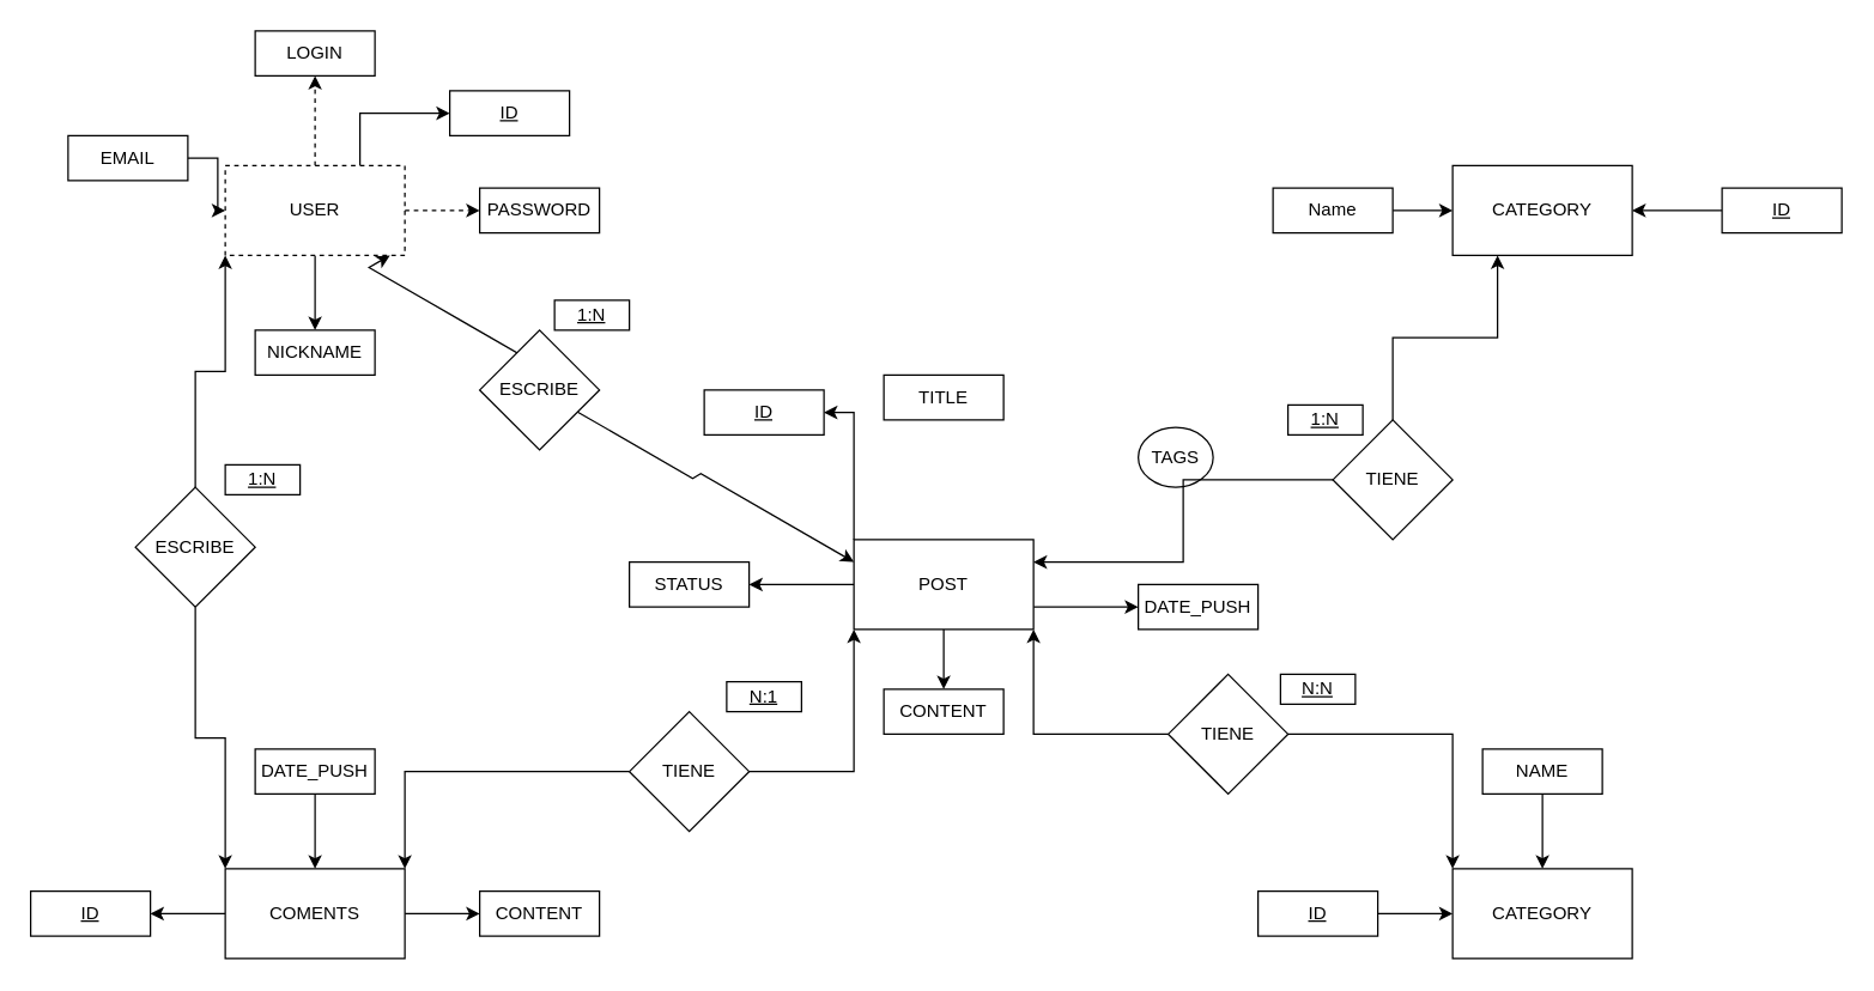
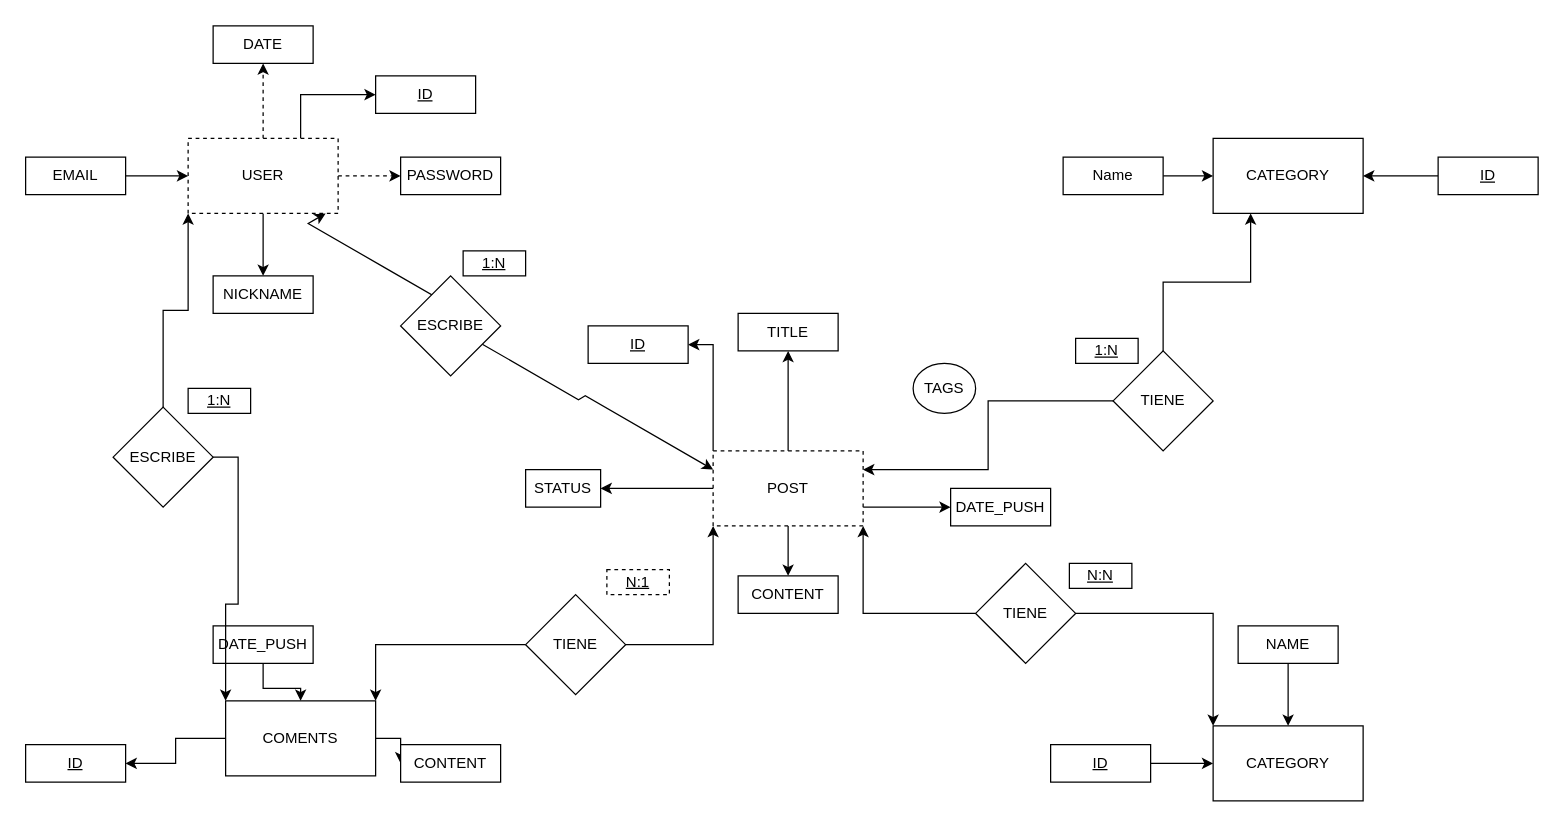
- <mxCell id="23" value="LOGIN" style="whiteSpace=wrap;html=1;" parent="1" vertex="1"><mxGeometry x="170" y="20" width="80" height="30" as="geometry" /></mxCell>
+ <mxCell id="23" value="DATE" style="whiteSpace=wrap;html=1;" parent="1" vertex="1"><mxGeometry x="170" y="20" width="80" height="30" as="geometry" /></mxCell>
- <mxCell id="27" value="EMAIL" style="whiteSpace=wrap;html=1;" parent="1" vertex="1"><mxGeometry x="45" y="90" width="80" height="30" as="geometry" /></mxCell>
+ <mxCell id="27" value="EMAIL" style="whiteSpace=wrap;html=1;" parent="1" vertex="1"><mxGeometry x="20" y="125" width="80" height="30" as="geometry" /></mxCell>
- <mxCell id="21" value="TAGS" style="ellipse;whiteSpace=wrap;html=1;" parent="1" vertex="1"><mxGeometry x="760" y="285" width="50" height="40" as="geometry" /></mxCell>
+ <mxCell id="21" value="TAGS" style="ellipse;whiteSpace=wrap;html=1;" parent="1" vertex="1"><mxGeometry x="730" y="290" width="50" height="40" as="geometry" /></mxCell>
+ <mxCell id="3" style="edgeStyle=orthogonalEdgeStyle;rounded=0;orthogonalLoop=1;jettySize=auto;html=1;" parent="1" source="7" target="17" edge="1"><mxGeometry relative="1" as="geometry" /></mxCell>
- <mxCell id="20" value="STATUS" style="whiteSpace=wrap;html=1;" parent="1" vertex="1"><mxGeometry x="420" y="375" width="80" height="30" as="geometry" /></mxCell>
+ <mxCell id="20" value="STATUS" style="whiteSpace=wrap;html=1;" parent="1" vertex="1"><mxGeometry x="420" y="375" width="60" height="30" as="geometry" /></mxCell>
- <mxCell id="7" value="POST" style="whiteSpace=wrap;html=1;" parent="1" vertex="1"><mxGeometry x="570" y="360" width="120" height="60" as="geometry" /></mxCell>
+ <mxCell id="7" value="POST" style="whiteSpace=wrap;html=1;dashed=1;" parent="1" vertex="1"><mxGeometry x="570" y="360" width="120" height="60" as="geometry" /></mxCell>
- <mxCell id="61" value="N:1" style="whiteSpace=wrap;html=1;fontStyle=4" parent="1" vertex="1"><mxGeometry x="485" y="455" width="50" height="20" as="geometry" /></mxCell>
+ <mxCell id="61" value="N:1" style="whiteSpace=wrap;html=1;fontStyle=4;dashed=1;" parent="1" vertex="1"><mxGeometry x="485" y="455" width="50" height="20" as="geometry" /></mxCell>
- <mxCell id="15" value="COMENTS" style="whiteSpace=wrap;html=1;" parent="1" vertex="1"><mxGeometry x="150" y="580" width="120" height="60" as="geometry" /></mxCell>
+ <mxCell id="15" value="COMENTS" style="whiteSpace=wrap;html=1;" parent="1" vertex="1"><mxGeometry x="180" y="560" width="120" height="60" as="geometry" /></mxCell>
